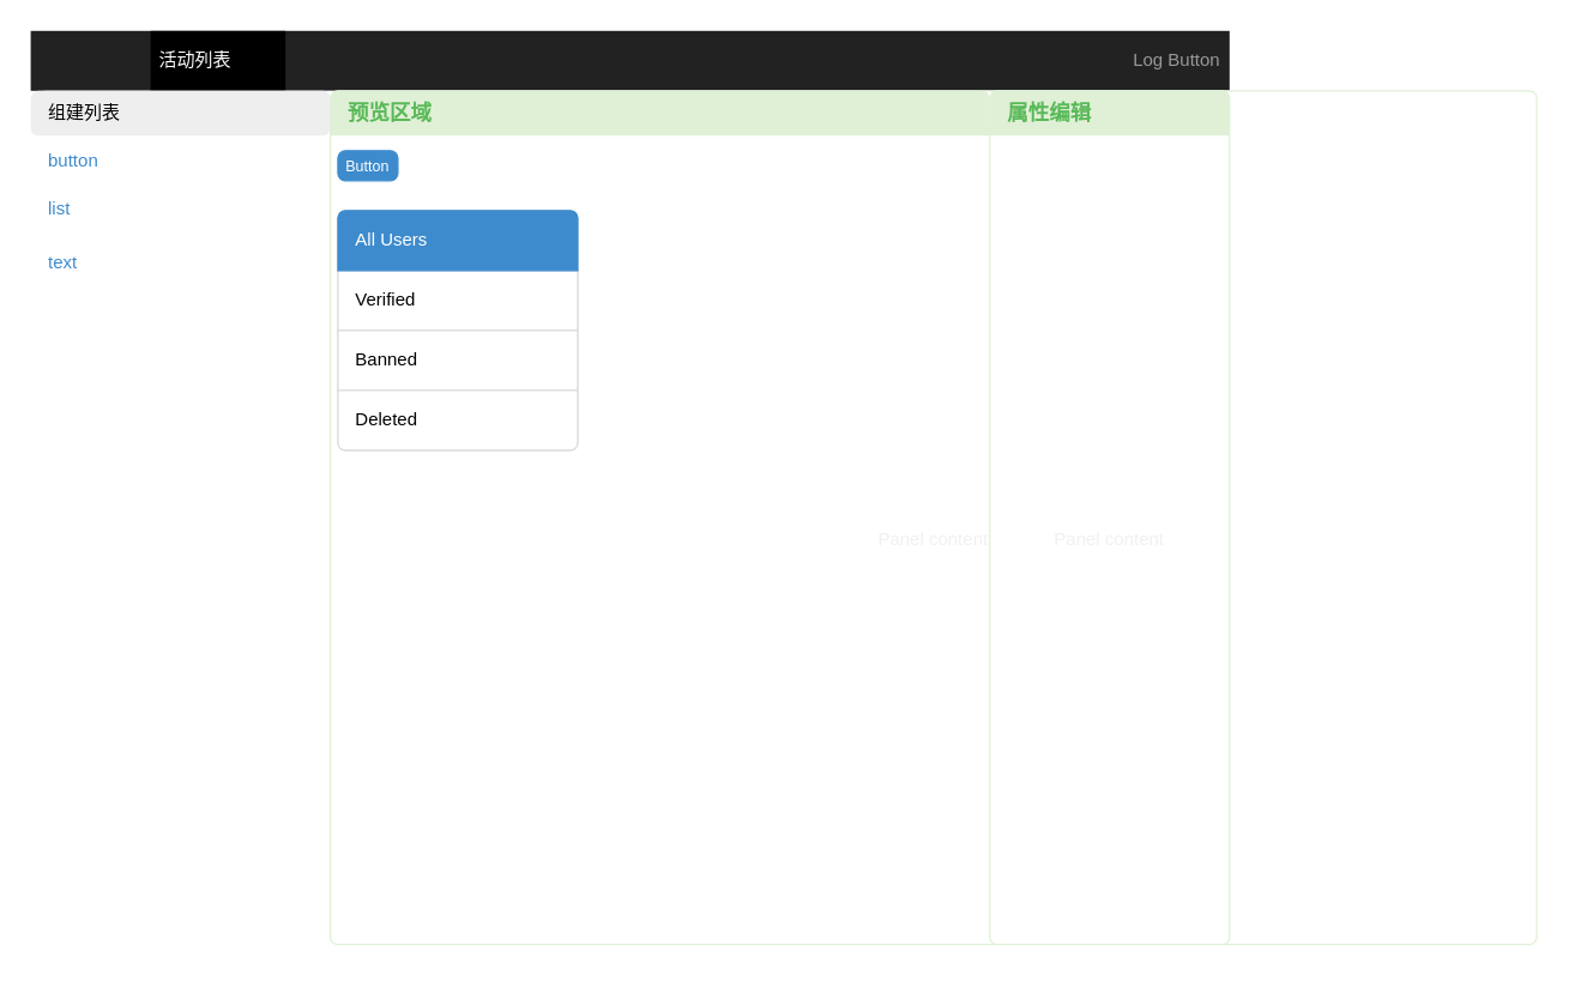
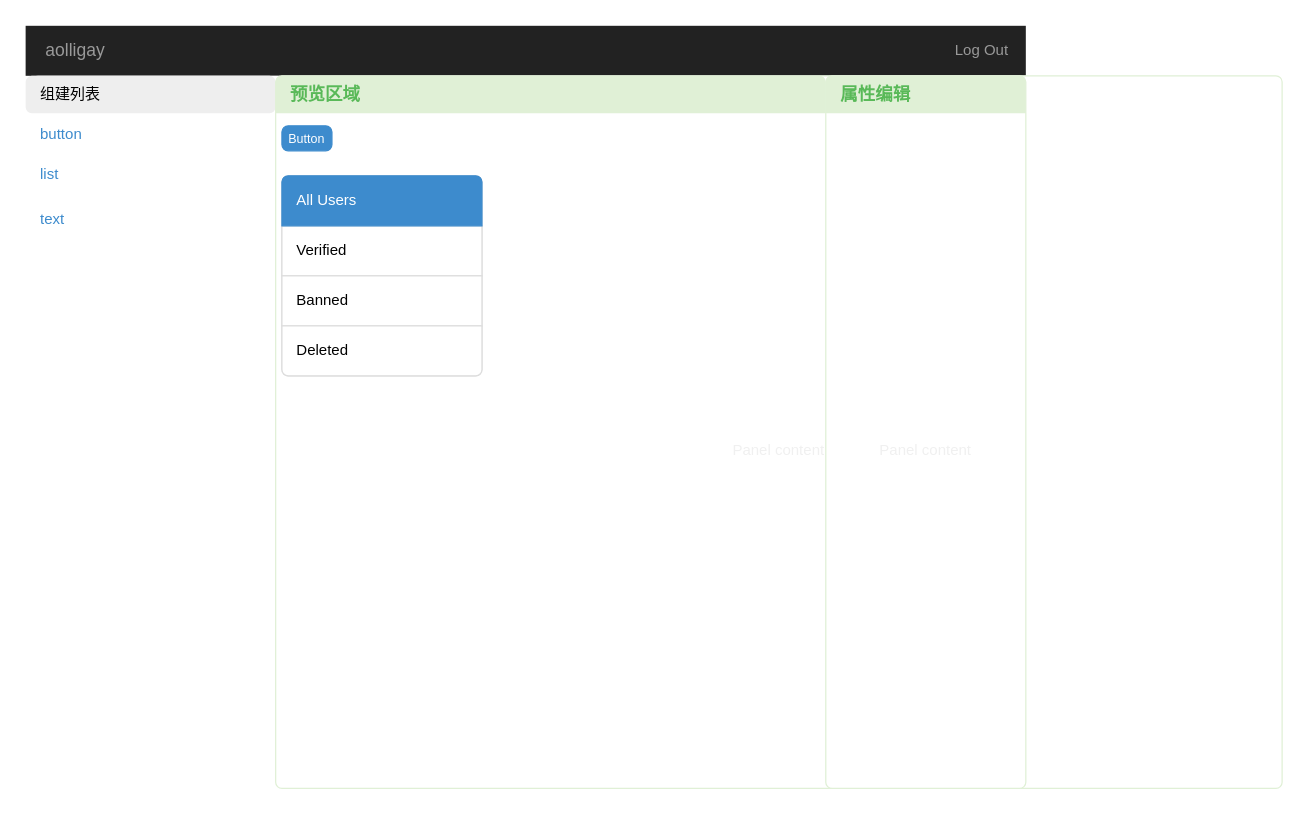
+ <mxCell id="3" value="aolligay" style="html=1;shadow=0;dashed=0;fillColor=none;strokeColor=none;shape=mxgraph.bootstrap.rect;fontColor=#999999;fontSize=14;whiteSpace=wrap;" parent="2" vertex="1"><mxGeometry width="80" height="40" as="geometry" /></mxCell>
- <mxCell id="4" value="活动列表" style="html=1;shadow=0;dashed=0;shape=mxgraph.bootstrap.rect;fillColor=#000000;strokeColor=none;fontColor=#ffffff;spacingRight=30;whiteSpace=wrap;" parent="2" vertex="1"><mxGeometry x="80" width="90" height="40" as="geometry" /></mxCell>
- <mxCell id="5" value="Log Button" style="html=1;shadow=0;dashed=0;fillColor=none;strokeColor=none;shape=mxgraph.bootstrap.rect;fontColor=#999999;whiteSpace=wrap;" parent="2" vertex="1"><mxGeometry x="730" width="70" height="40" as="geometry" /></mxCell>
+ <mxCell id="5" value="Log Out" style="html=1;shadow=0;dashed=0;fillColor=none;strokeColor=none;shape=mxgraph.bootstrap.rect;fontColor=#999999;whiteSpace=wrap;" parent="2" vertex="1"><mxGeometry x="730" width="70" height="40" as="geometry" /></mxCell>
